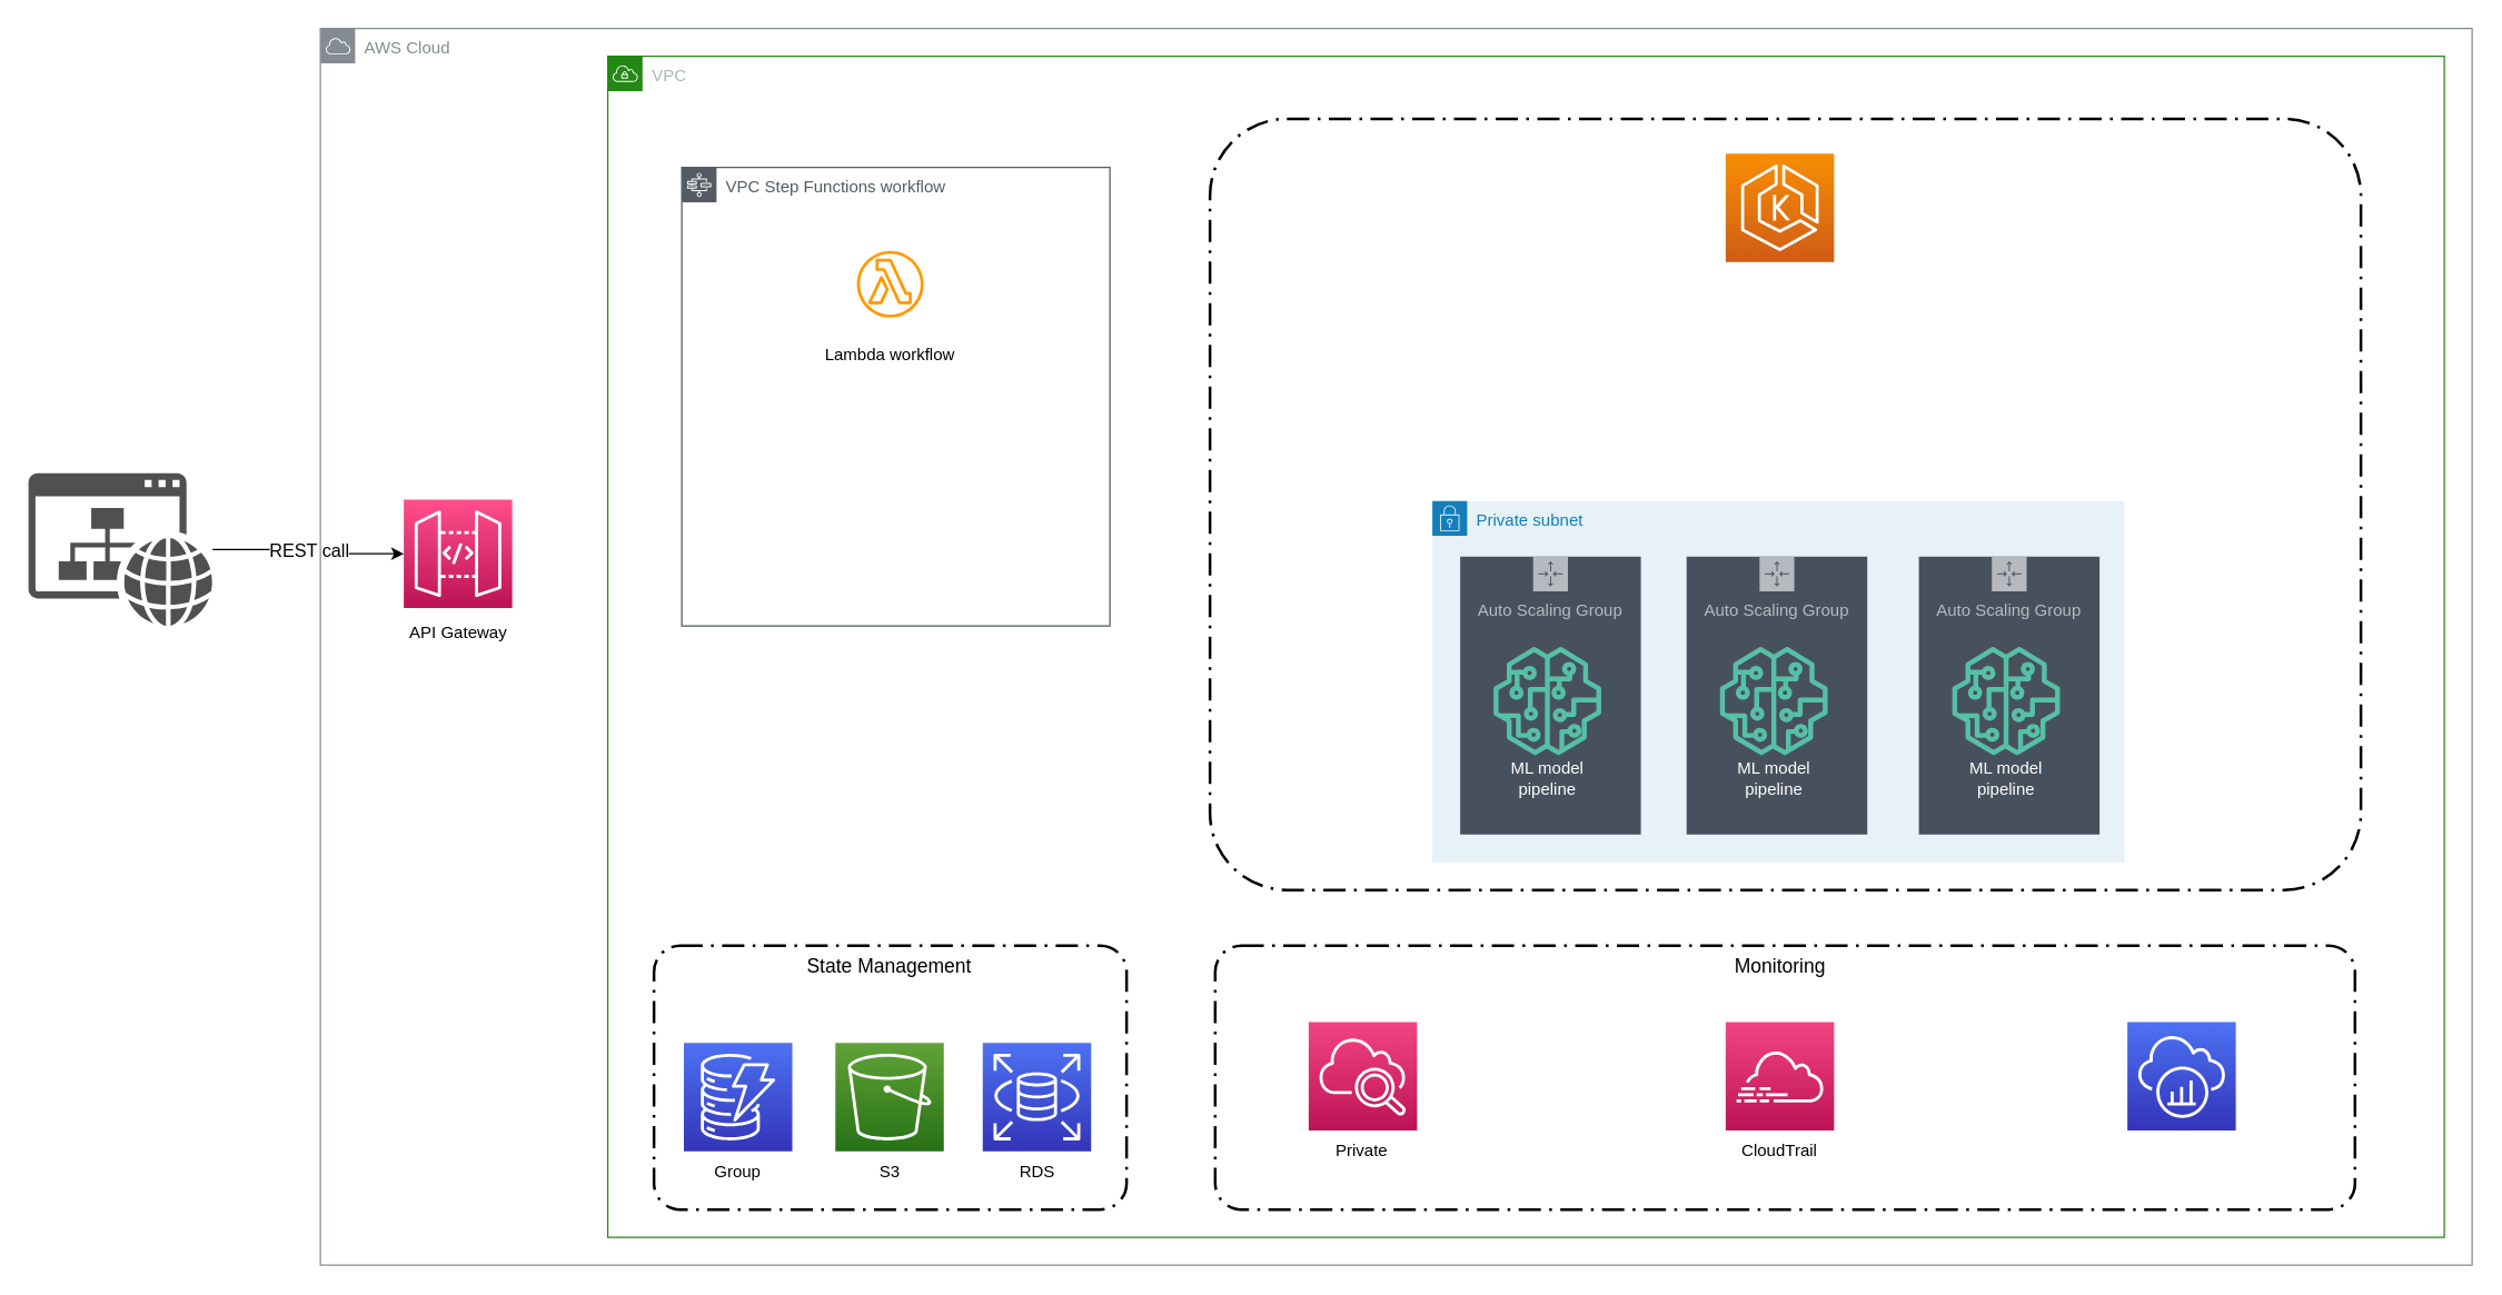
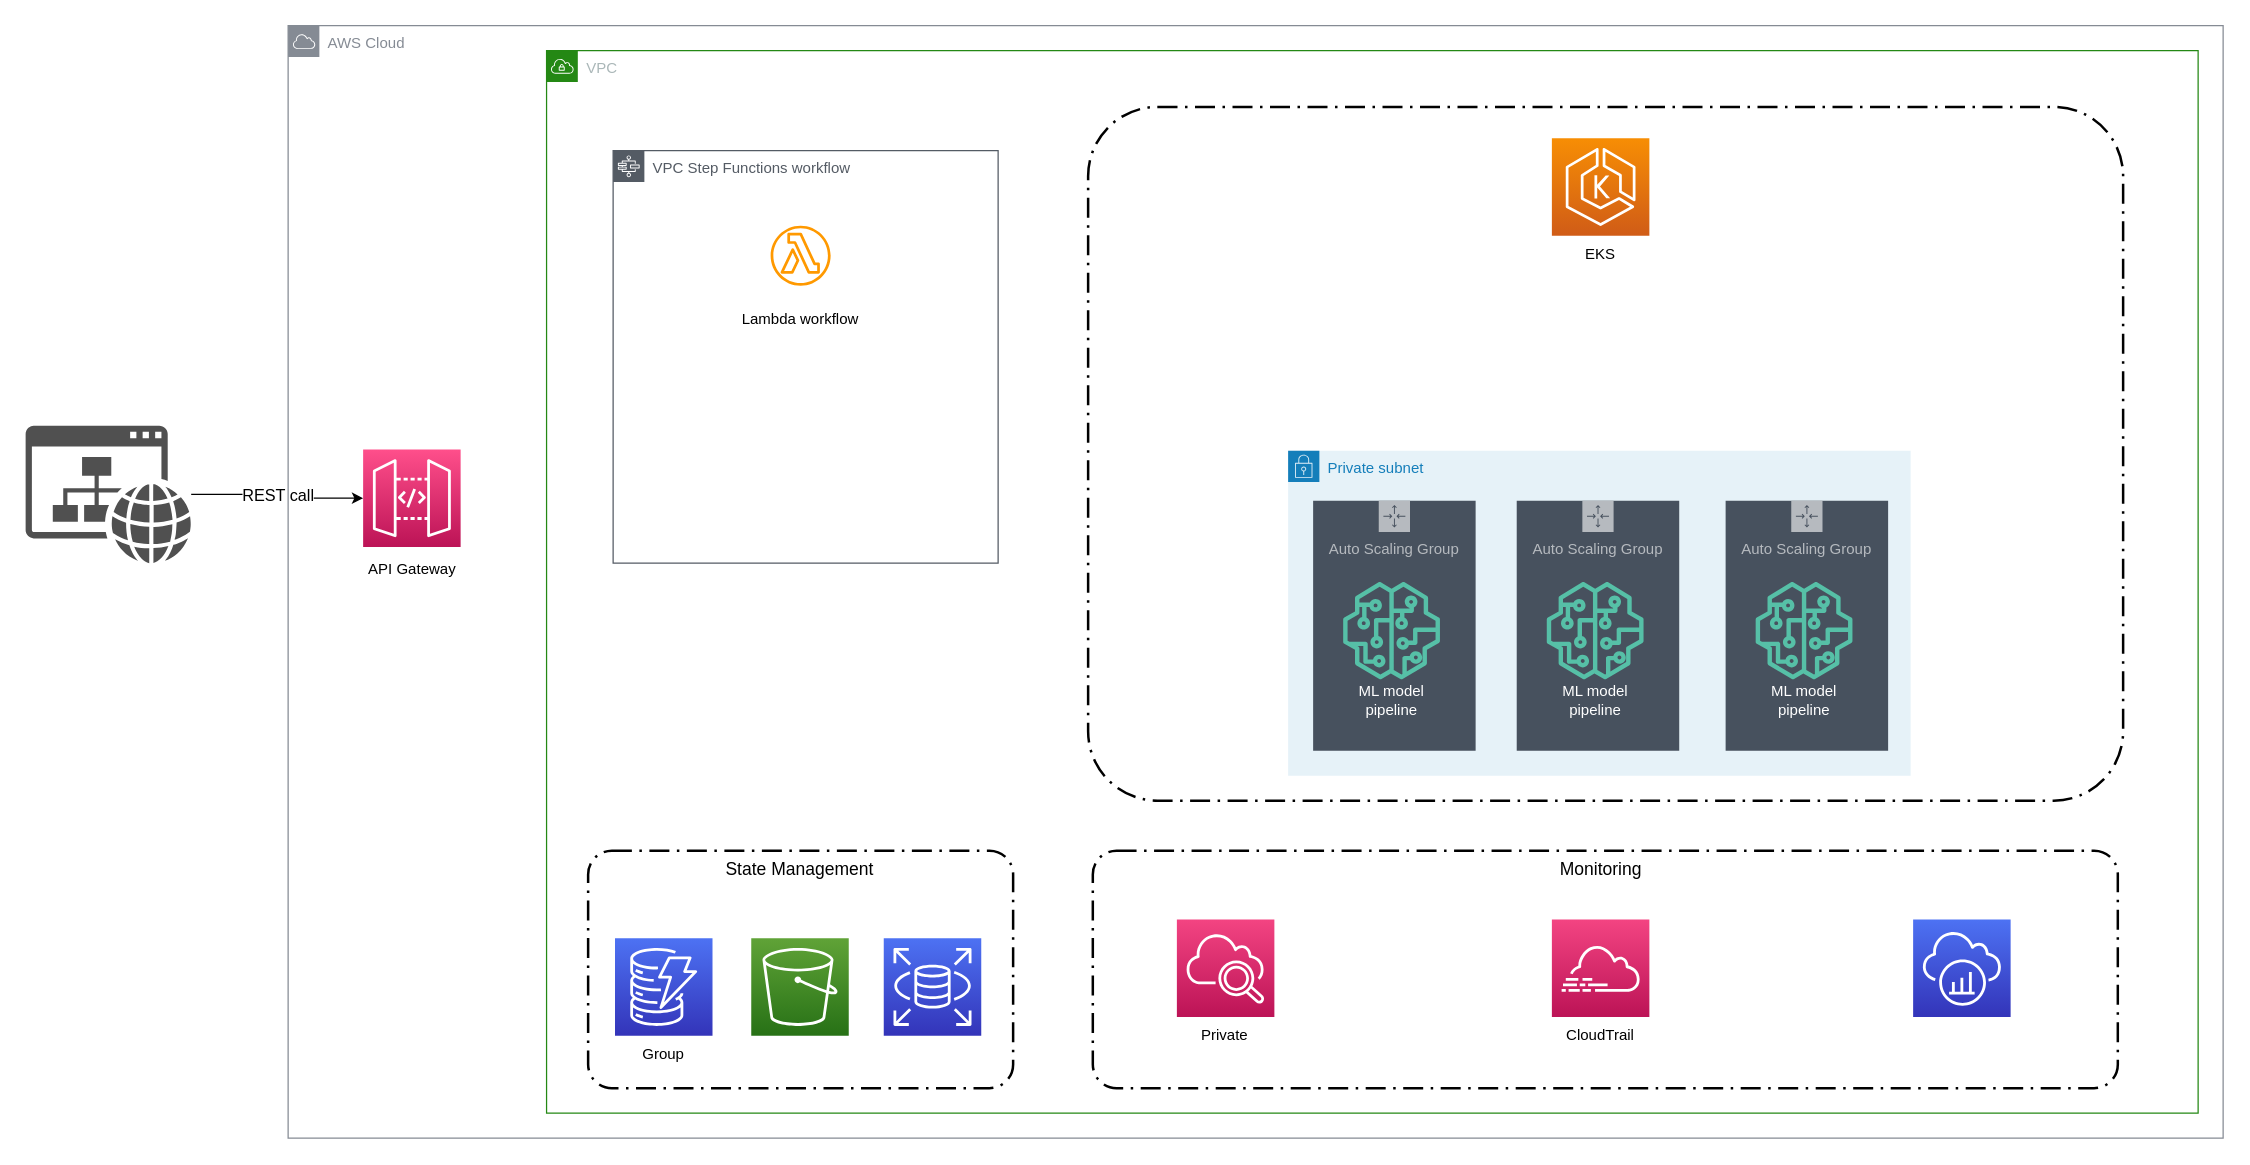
+ <mxCell id="41" value="EKS" style="text;html=1;strokeColor=none;fillColor=none;align=center;verticalAlign=middle;whiteSpace=wrap;rounded=0;" vertex="1" parent="39"><mxGeometry x="9" y="78" width="60" height="30" as="geometry" /></mxCell>
- <mxCell id="50" value="S3" style="text;html=1;strokeColor=none;fillColor=none;align=center;verticalAlign=middle;whiteSpace=wrap;rounded=0;" vertex="1" parent="48"><mxGeometry x="9" y="78" width="60" height="30" as="geometry" /></mxCell>
- <mxCell id="53" value="RDS" style="text;html=1;strokeColor=none;fillColor=none;align=center;verticalAlign=middle;whiteSpace=wrap;rounded=0;" vertex="1" parent="51"><mxGeometry x="9" y="78" width="60" height="30" as="geometry" /></mxCell>
